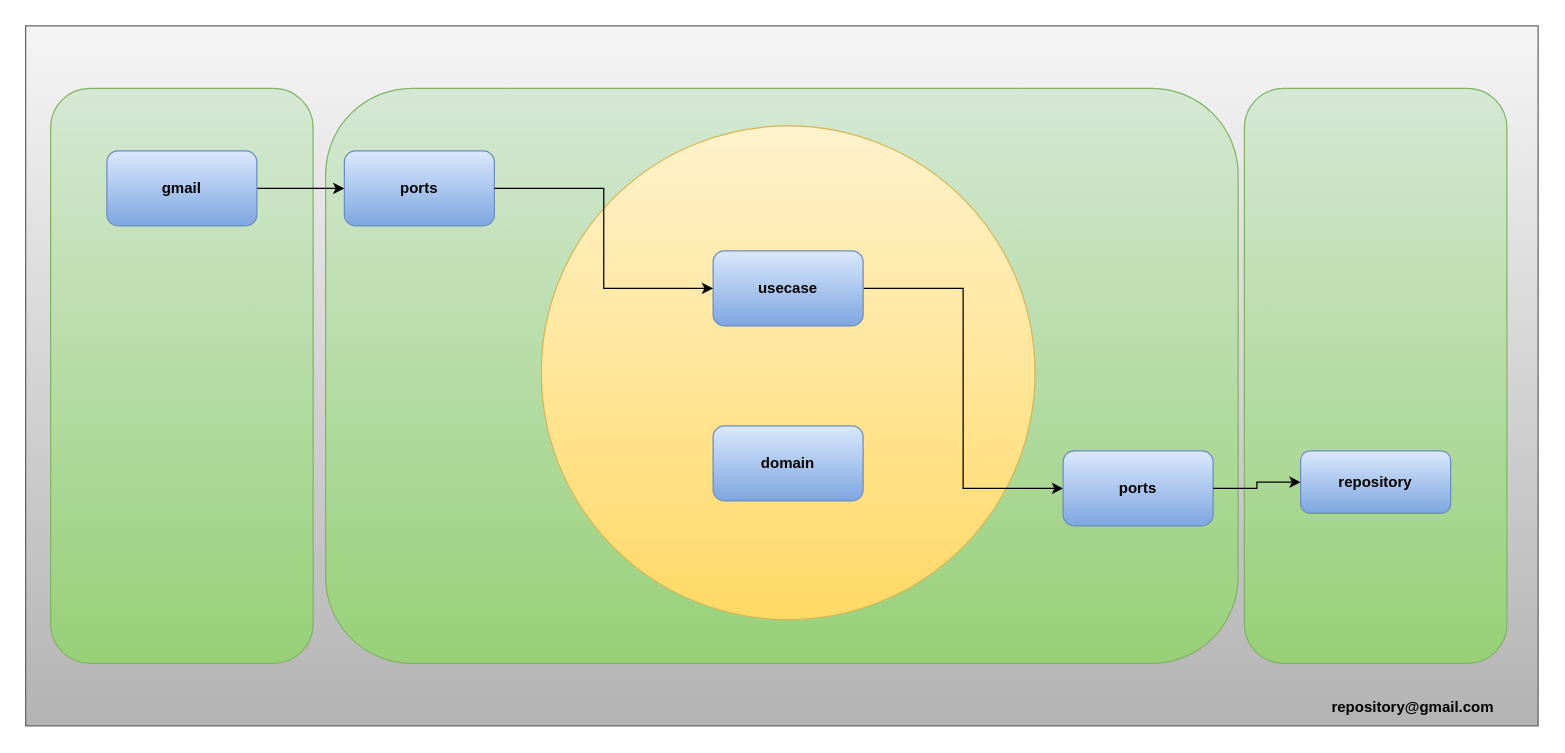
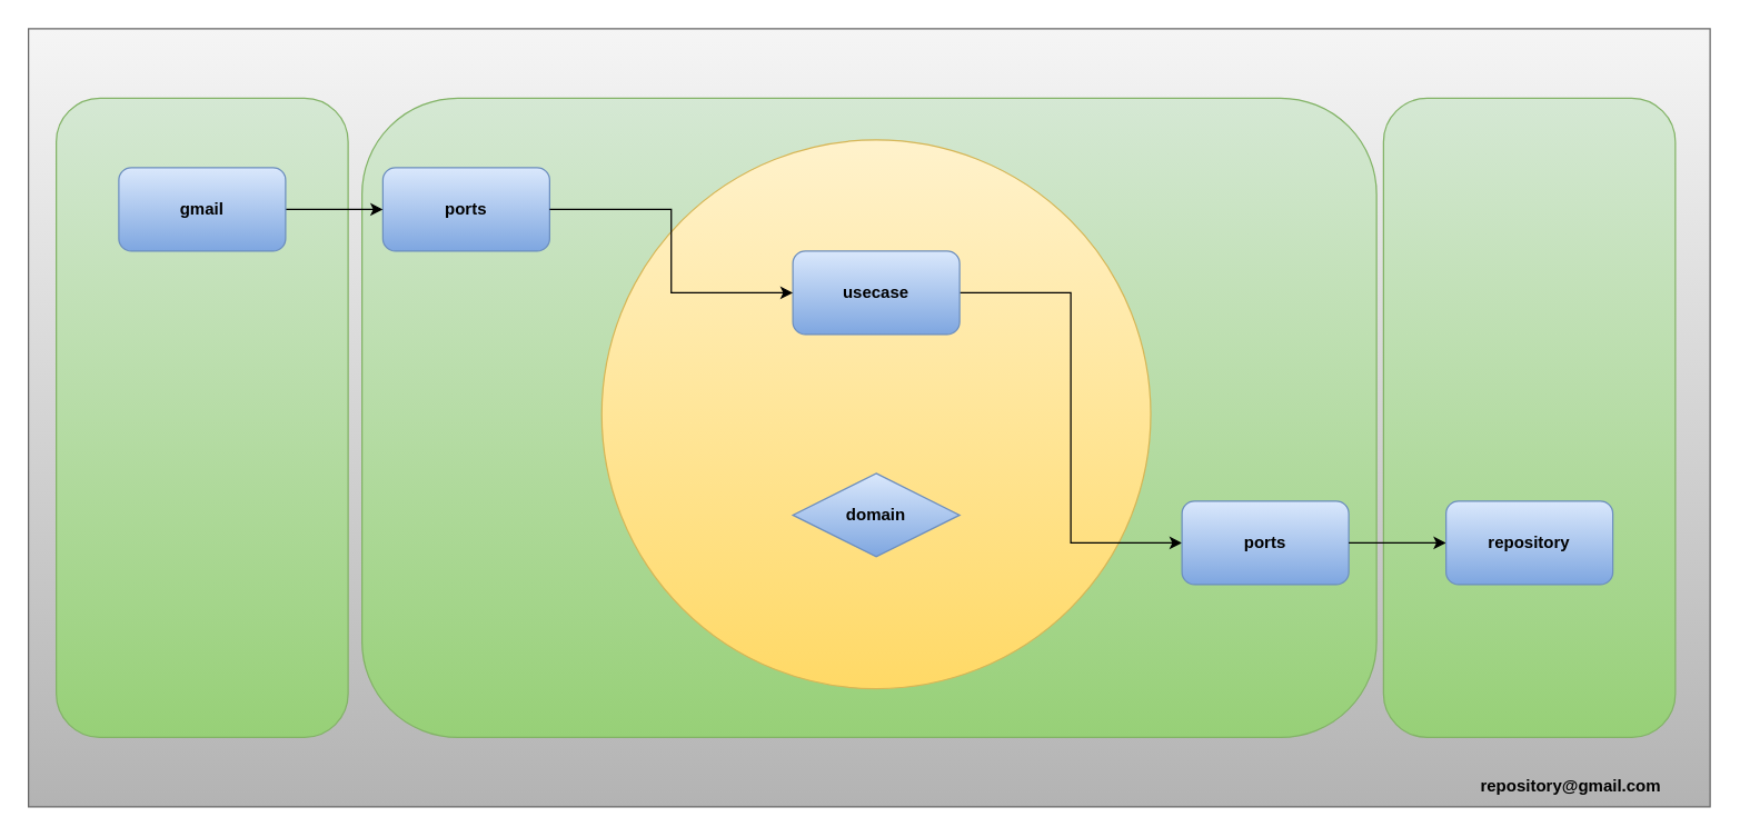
- <mxCell id="7" value="usecase" style="rounded=1;whiteSpace=wrap;html=1;fontStyle=1;fillColor=#dae8fc;gradientColor=#7ea6e0;strokeColor=#6c8ebf;" vertex="1" parent="1"><mxGeometry x="570" y="200" width="120" height="60" as="geometry" /></mxCell>
+ <mxCell id="7" value="usecase" style="rounded=1;whiteSpace=wrap;html=1;fontStyle=1;fillColor=#dae8fc;gradientColor=#7ea6e0;strokeColor=#6c8ebf;" vertex="1" parent="1"><mxGeometry x="570" y="180" width="120" height="60" as="geometry" /></mxCell>
- <mxCell id="8" value="domain" style="rounded=1;whiteSpace=wrap;html=1;fontStyle=1;fillColor=#dae8fc;gradientColor=#7ea6e0;strokeColor=#6c8ebf;" vertex="1" parent="1"><mxGeometry x="570" y="340" width="120" height="60" as="geometry" /></mxCell>
+ <mxCell id="8" value="domain" style="rhombus;whiteSpace=wrap;html=1;fontStyle=1;fillColor=#dae8fc;gradientColor=#7ea6e0;strokeColor=#6c8ebf;" vertex="1" parent="1"><mxGeometry x="570" y="340" width="120" height="60" as="geometry" /></mxCell>
- <mxCell id="12" value="repository" style="rounded=1;whiteSpace=wrap;html=1;fontStyle=1;fillColor=#dae8fc;gradientColor=#7ea6e0;strokeColor=#6c8ebf;" vertex="1" parent="1"><mxGeometry x="1040" y="360" width="120" height="50" as="geometry" /></mxCell>
+ <mxCell id="12" value="repository" style="rounded=1;whiteSpace=wrap;html=1;fontStyle=1;fillColor=#dae8fc;gradientColor=#7ea6e0;strokeColor=#6c8ebf;" vertex="1" parent="1"><mxGeometry x="1040" y="360" width="120" height="60" as="geometry" /></mxCell>
